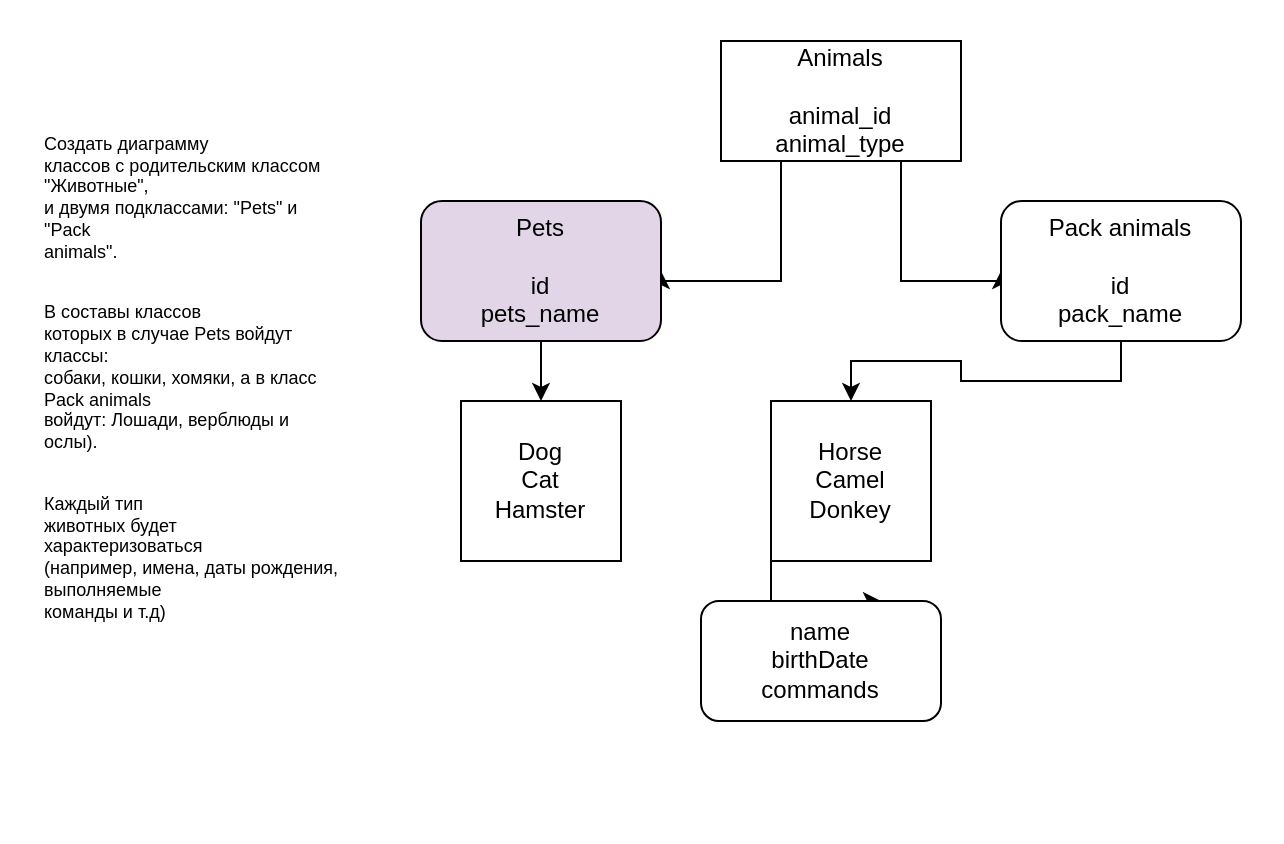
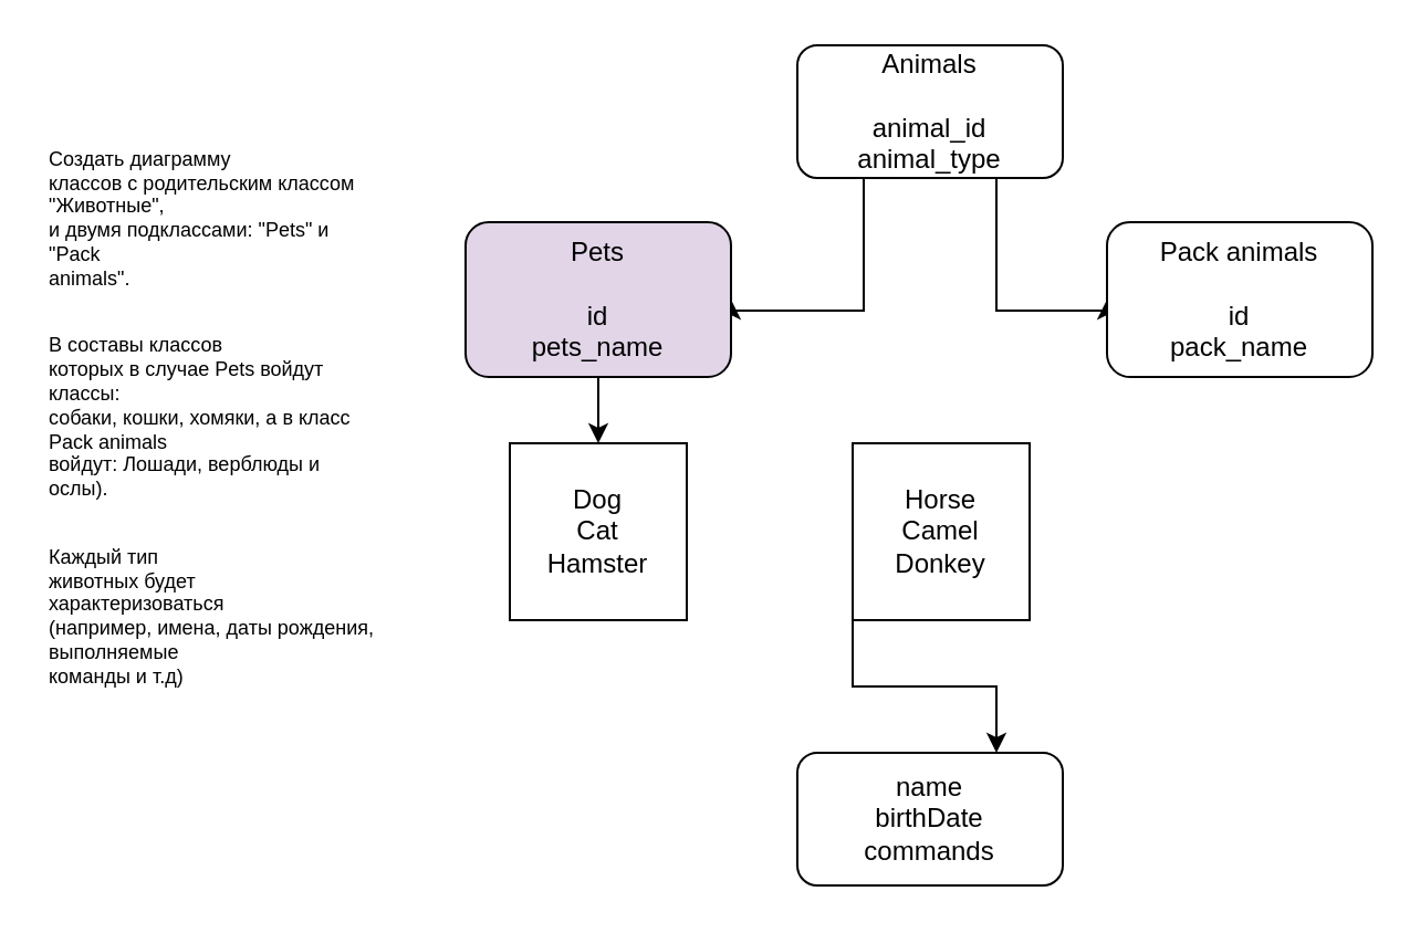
- <mxCell id="5" value="Animals&lt;div&gt;&lt;br&gt;&lt;/div&gt;&lt;div&gt;animal_id&lt;div&gt;animal_type&lt;/div&gt;&lt;/div&gt;" style="rounded=0;whiteSpace=wrap;html=1;" parent="1" vertex="1"><mxGeometry x="360" width="120" height="60" as="geometry" y="20" /></mxCell>
+ <mxCell id="5" value="Animals&lt;div&gt;&lt;br&gt;&lt;/div&gt;&lt;div&gt;animal_id&lt;div&gt;animal_type&lt;/div&gt;&lt;/div&gt;" style="whiteSpace=wrap;html=1;rounded=1;" parent="1" vertex="1"><mxGeometry x="360" width="120" height="60" as="geometry" y="20" /></mxCell>
- <mxCell id="8" style="edgeStyle=orthogonalEdgeStyle;rounded=0;orthogonalLoop=1;jettySize=auto;html=1;exitX=0.5;exitY=1;exitDx=0;exitDy=0;entryX=0.5;entryY=0;entryDx=0;entryDy=0;" parent="1" source="9" target="12" edge="1"><mxGeometry relative="1" as="geometry" /></mxCell>
- <mxCell id="13" value="name&lt;div&gt;birthDate&lt;/div&gt;&lt;div&gt;commands&lt;/div&gt;" style="rounded=1;whiteSpace=wrap;html=1;" parent="1" vertex="1"><mxGeometry x="350" y="300" width="120" height="60" as="geometry" /></mxCell>
+ <mxCell id="13" value="name&lt;div&gt;birthDate&lt;/div&gt;&lt;div&gt;commands&lt;/div&gt;" style="rounded=1;whiteSpace=wrap;html=1;" parent="1" vertex="1"><mxGeometry x="360" y="340" width="120" height="60" as="geometry" /></mxCell>
